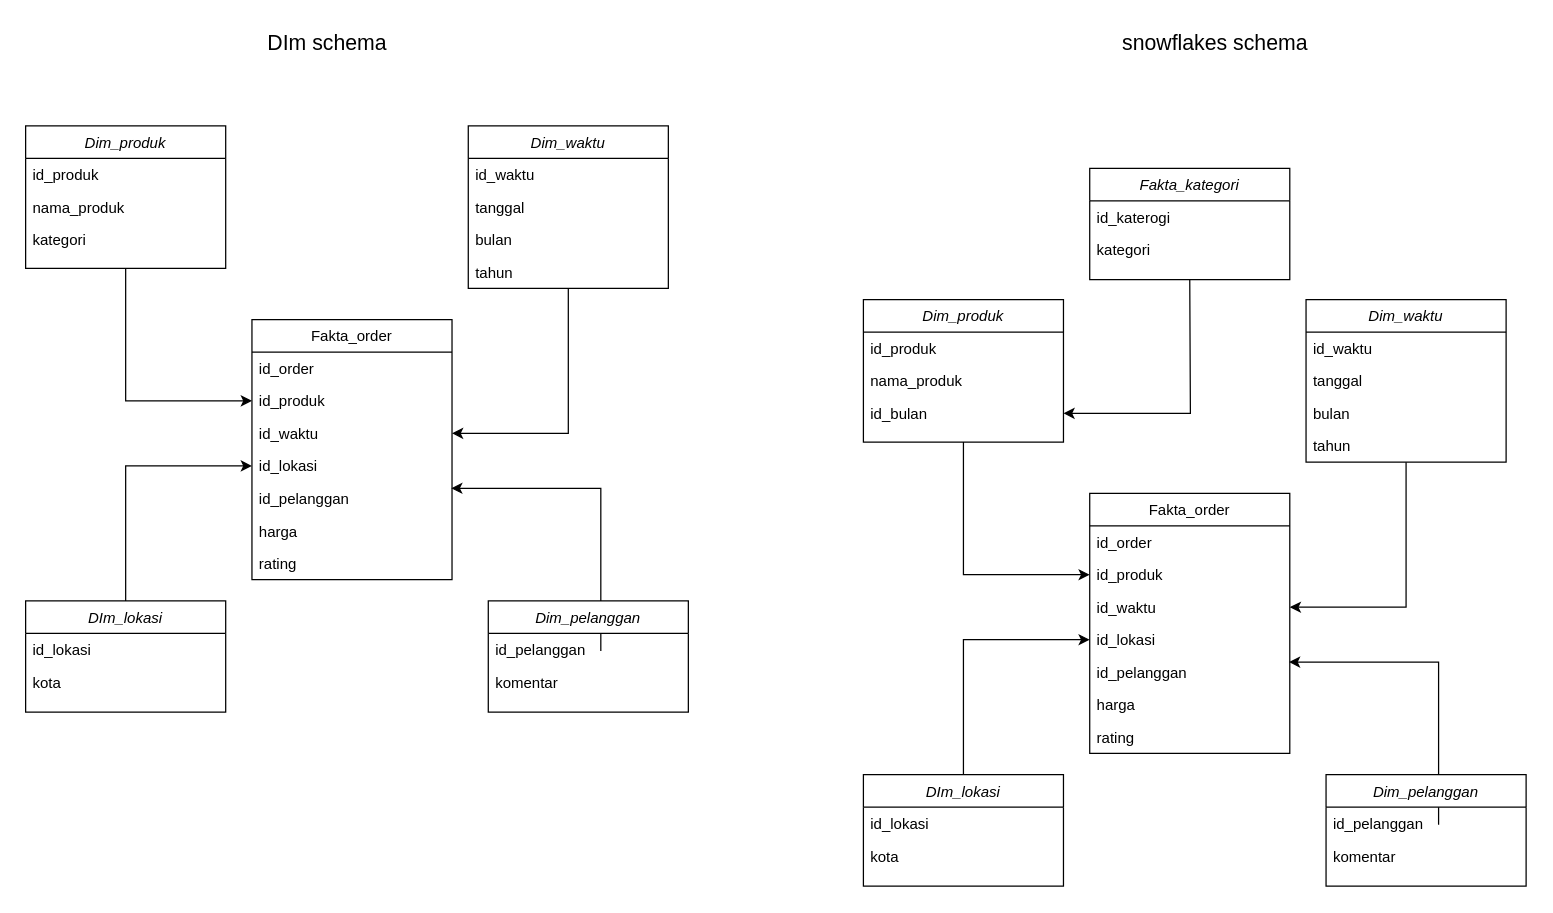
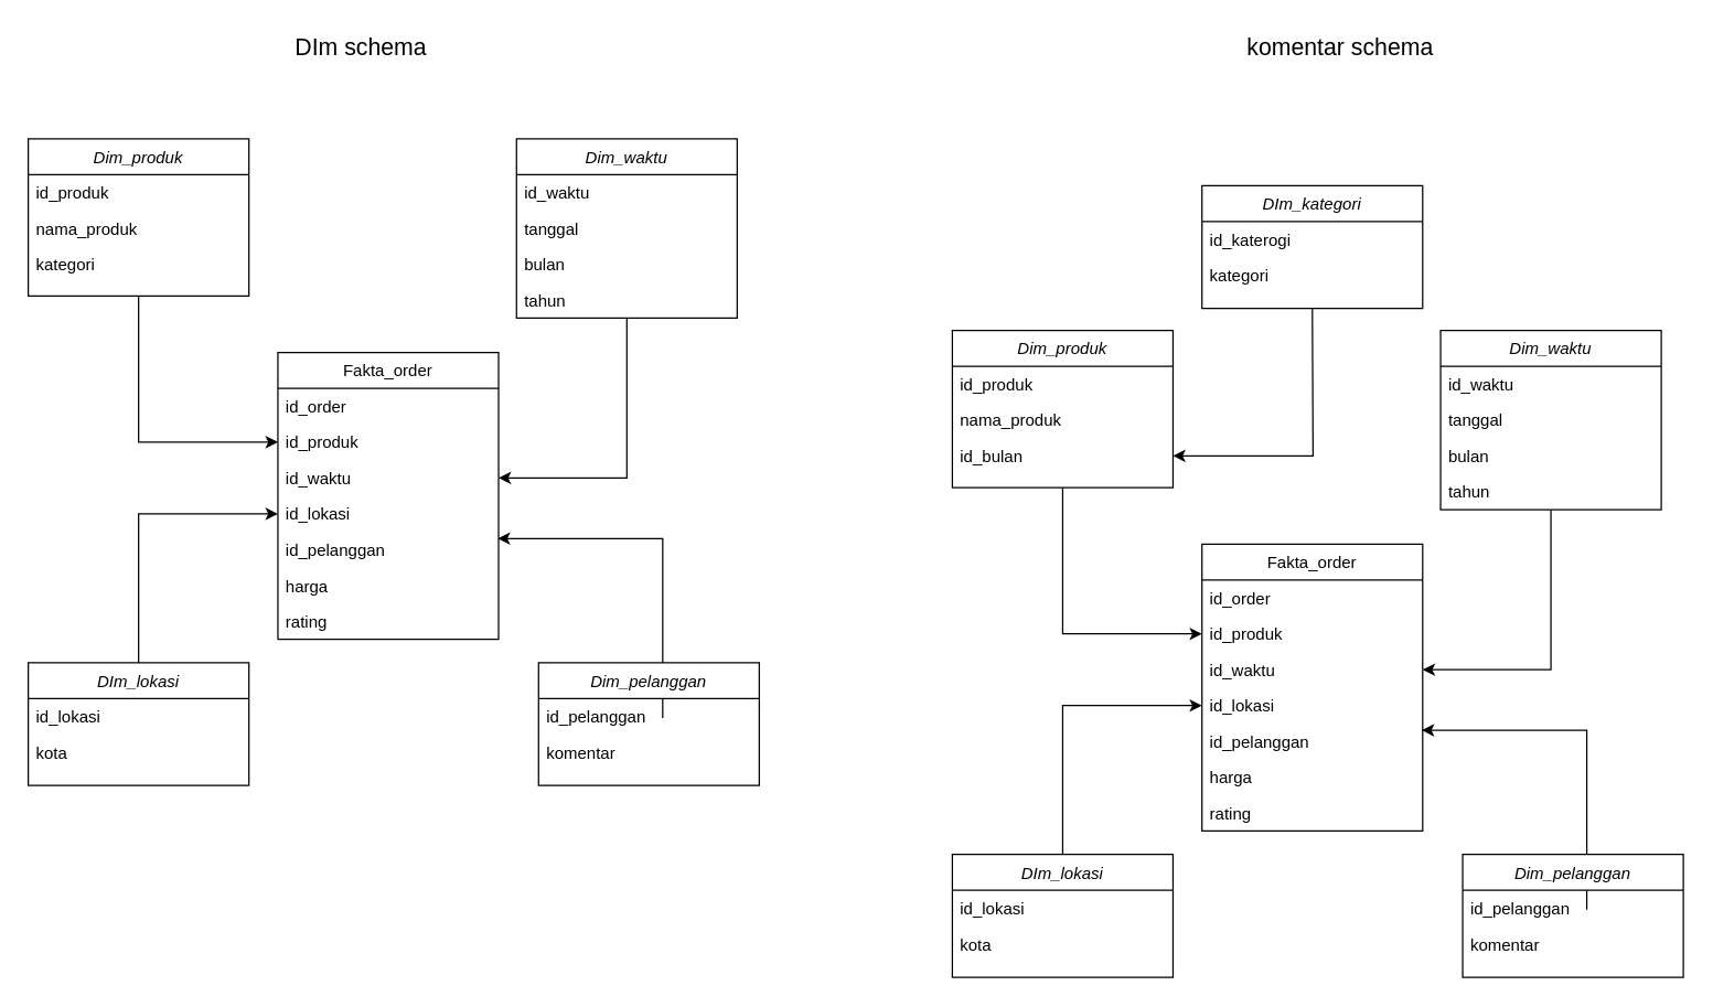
- <mxCell id="61" value="snowflakes schema " style="text;html=1;align=center;verticalAlign=middle;resizable=0;points=[];autosize=1;strokeColor=none;fillColor=none;fontSize=17;" vertex="1" parent="1"><mxGeometry x="886" y="20" width="170" height="30" as="geometry" /></mxCell>
+ <mxCell id="61" value="komentar schema " style="text;html=1;align=center;verticalAlign=middle;resizable=0;points=[];autosize=1;strokeColor=none;fillColor=none;fontSize=17;" vertex="1" parent="1"><mxGeometry x="886" y="20" width="170" height="30" as="geometry" /></mxCell>
- <mxCell id="58" value="Fakta_kategori" style="swimlane;fontStyle=2;align=center;verticalAlign=top;childLayout=stackLayout;horizontal=1;startSize=26;horizontalStack=0;resizeParent=1;resizeLast=0;collapsible=1;marginBottom=0;rounded=0;shadow=0;strokeWidth=1;" vertex="1" parent="1"><mxGeometry x="871" y="134" width="160" height="89" as="geometry"><mxRectangle x="230" y="140" width="160" height="26" as="alternateBounds" /></mxGeometry></mxCell>
+ <mxCell id="58" value="DIm_kategori" style="swimlane;fontStyle=2;align=center;verticalAlign=top;childLayout=stackLayout;horizontal=1;startSize=26;horizontalStack=0;resizeParent=1;resizeLast=0;collapsible=1;marginBottom=0;rounded=0;shadow=0;strokeWidth=1;" vertex="1" parent="1"><mxGeometry x="871" y="134" width="160" height="89" as="geometry"><mxRectangle x="230" y="140" width="160" height="26" as="alternateBounds" /></mxGeometry></mxCell>
